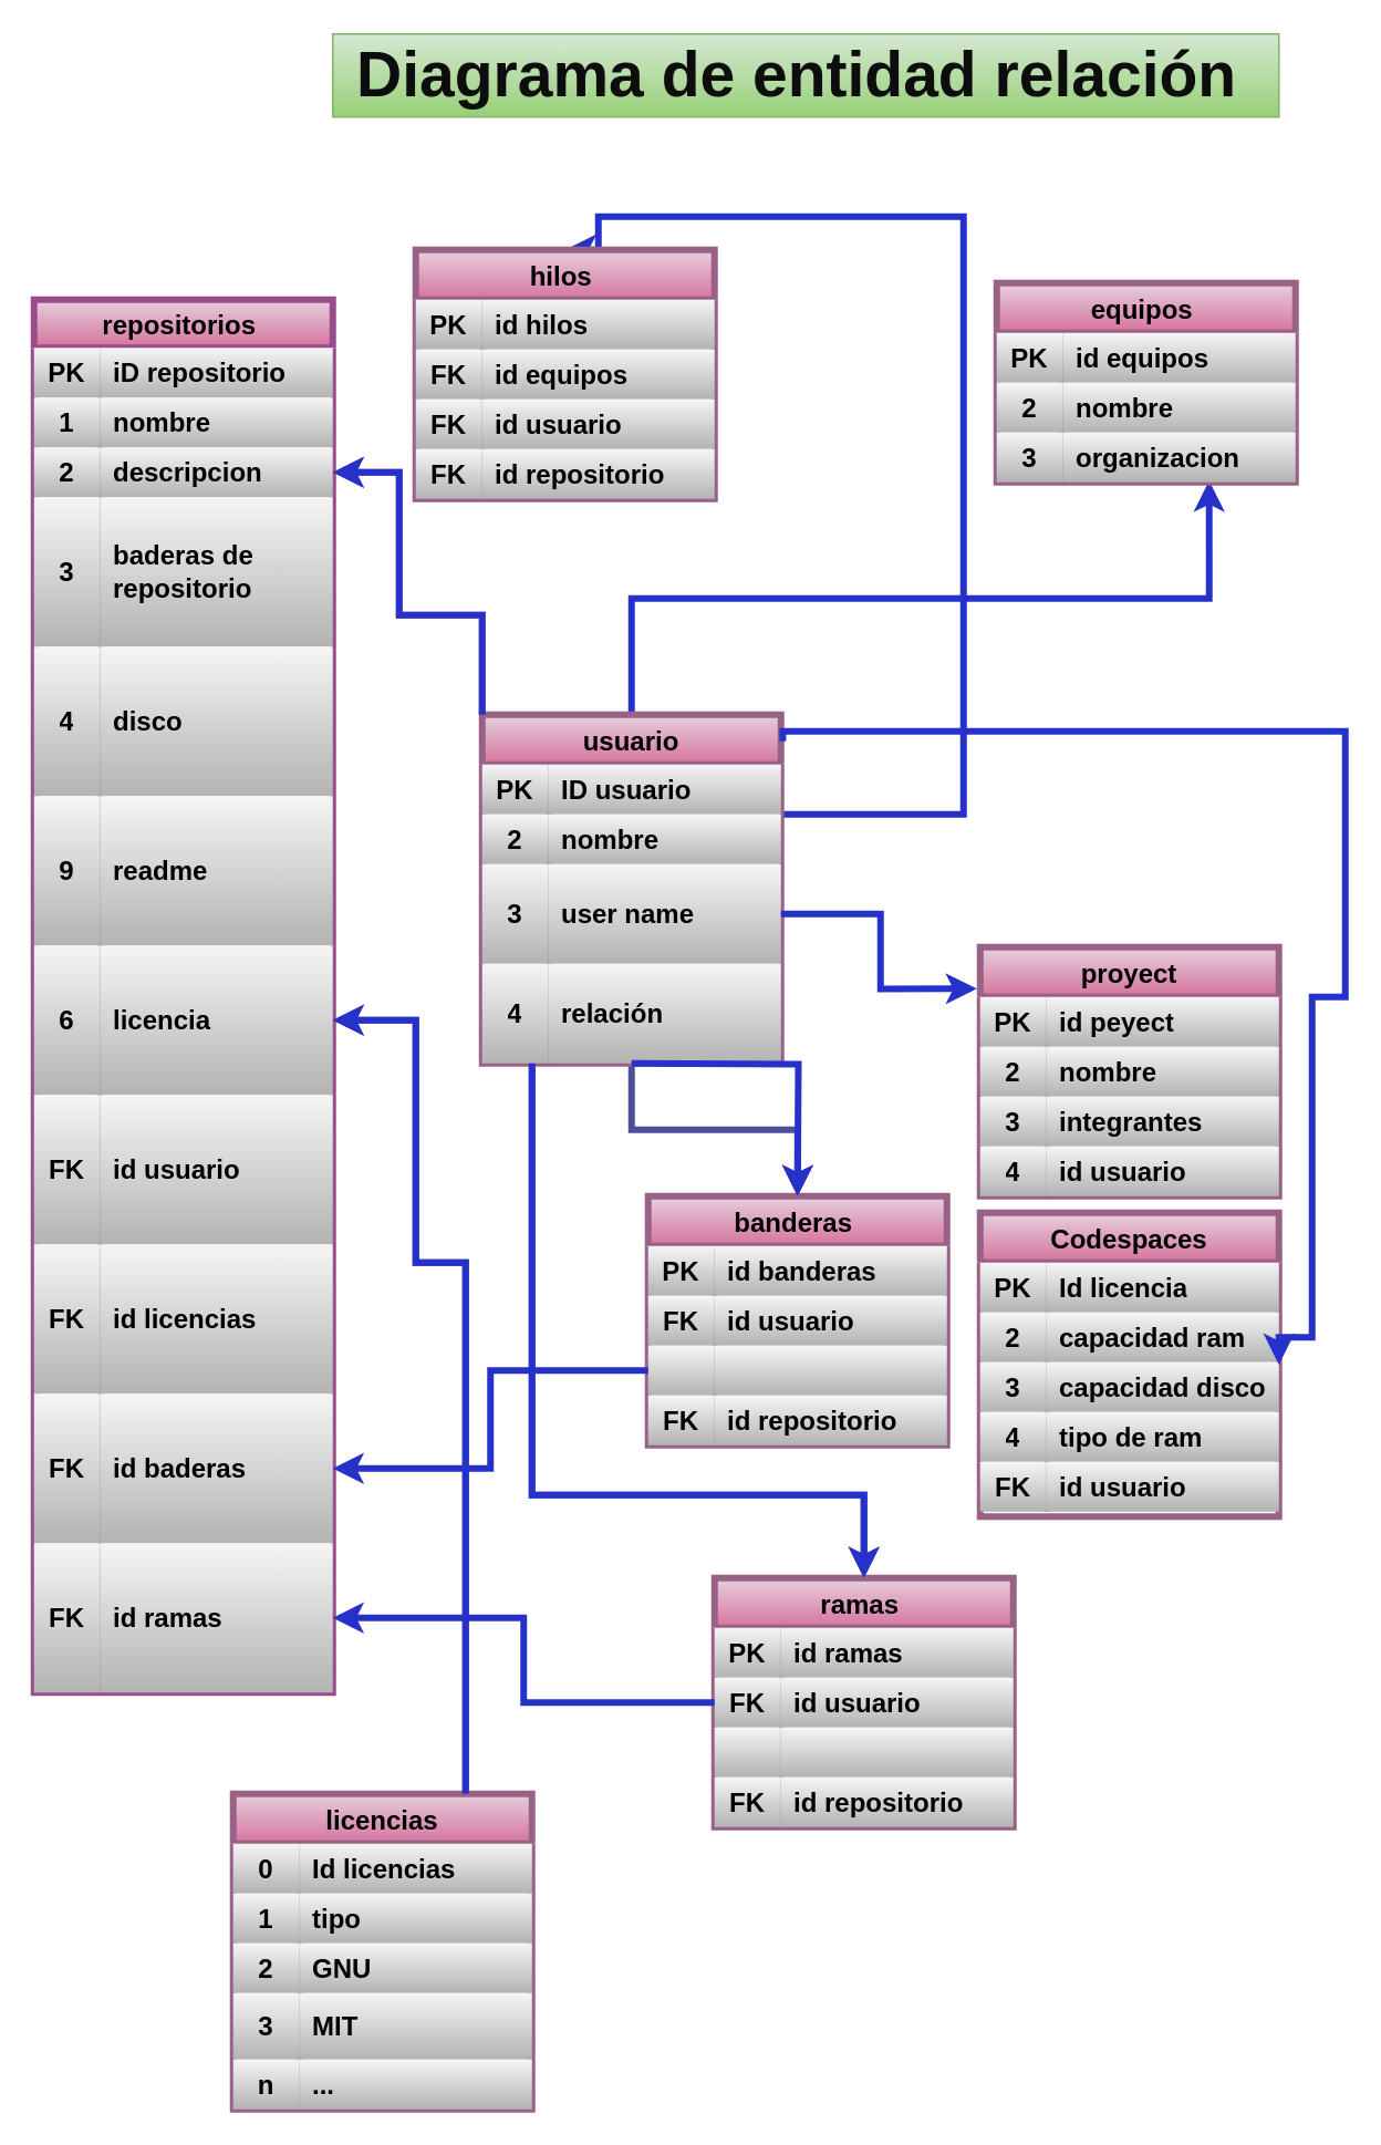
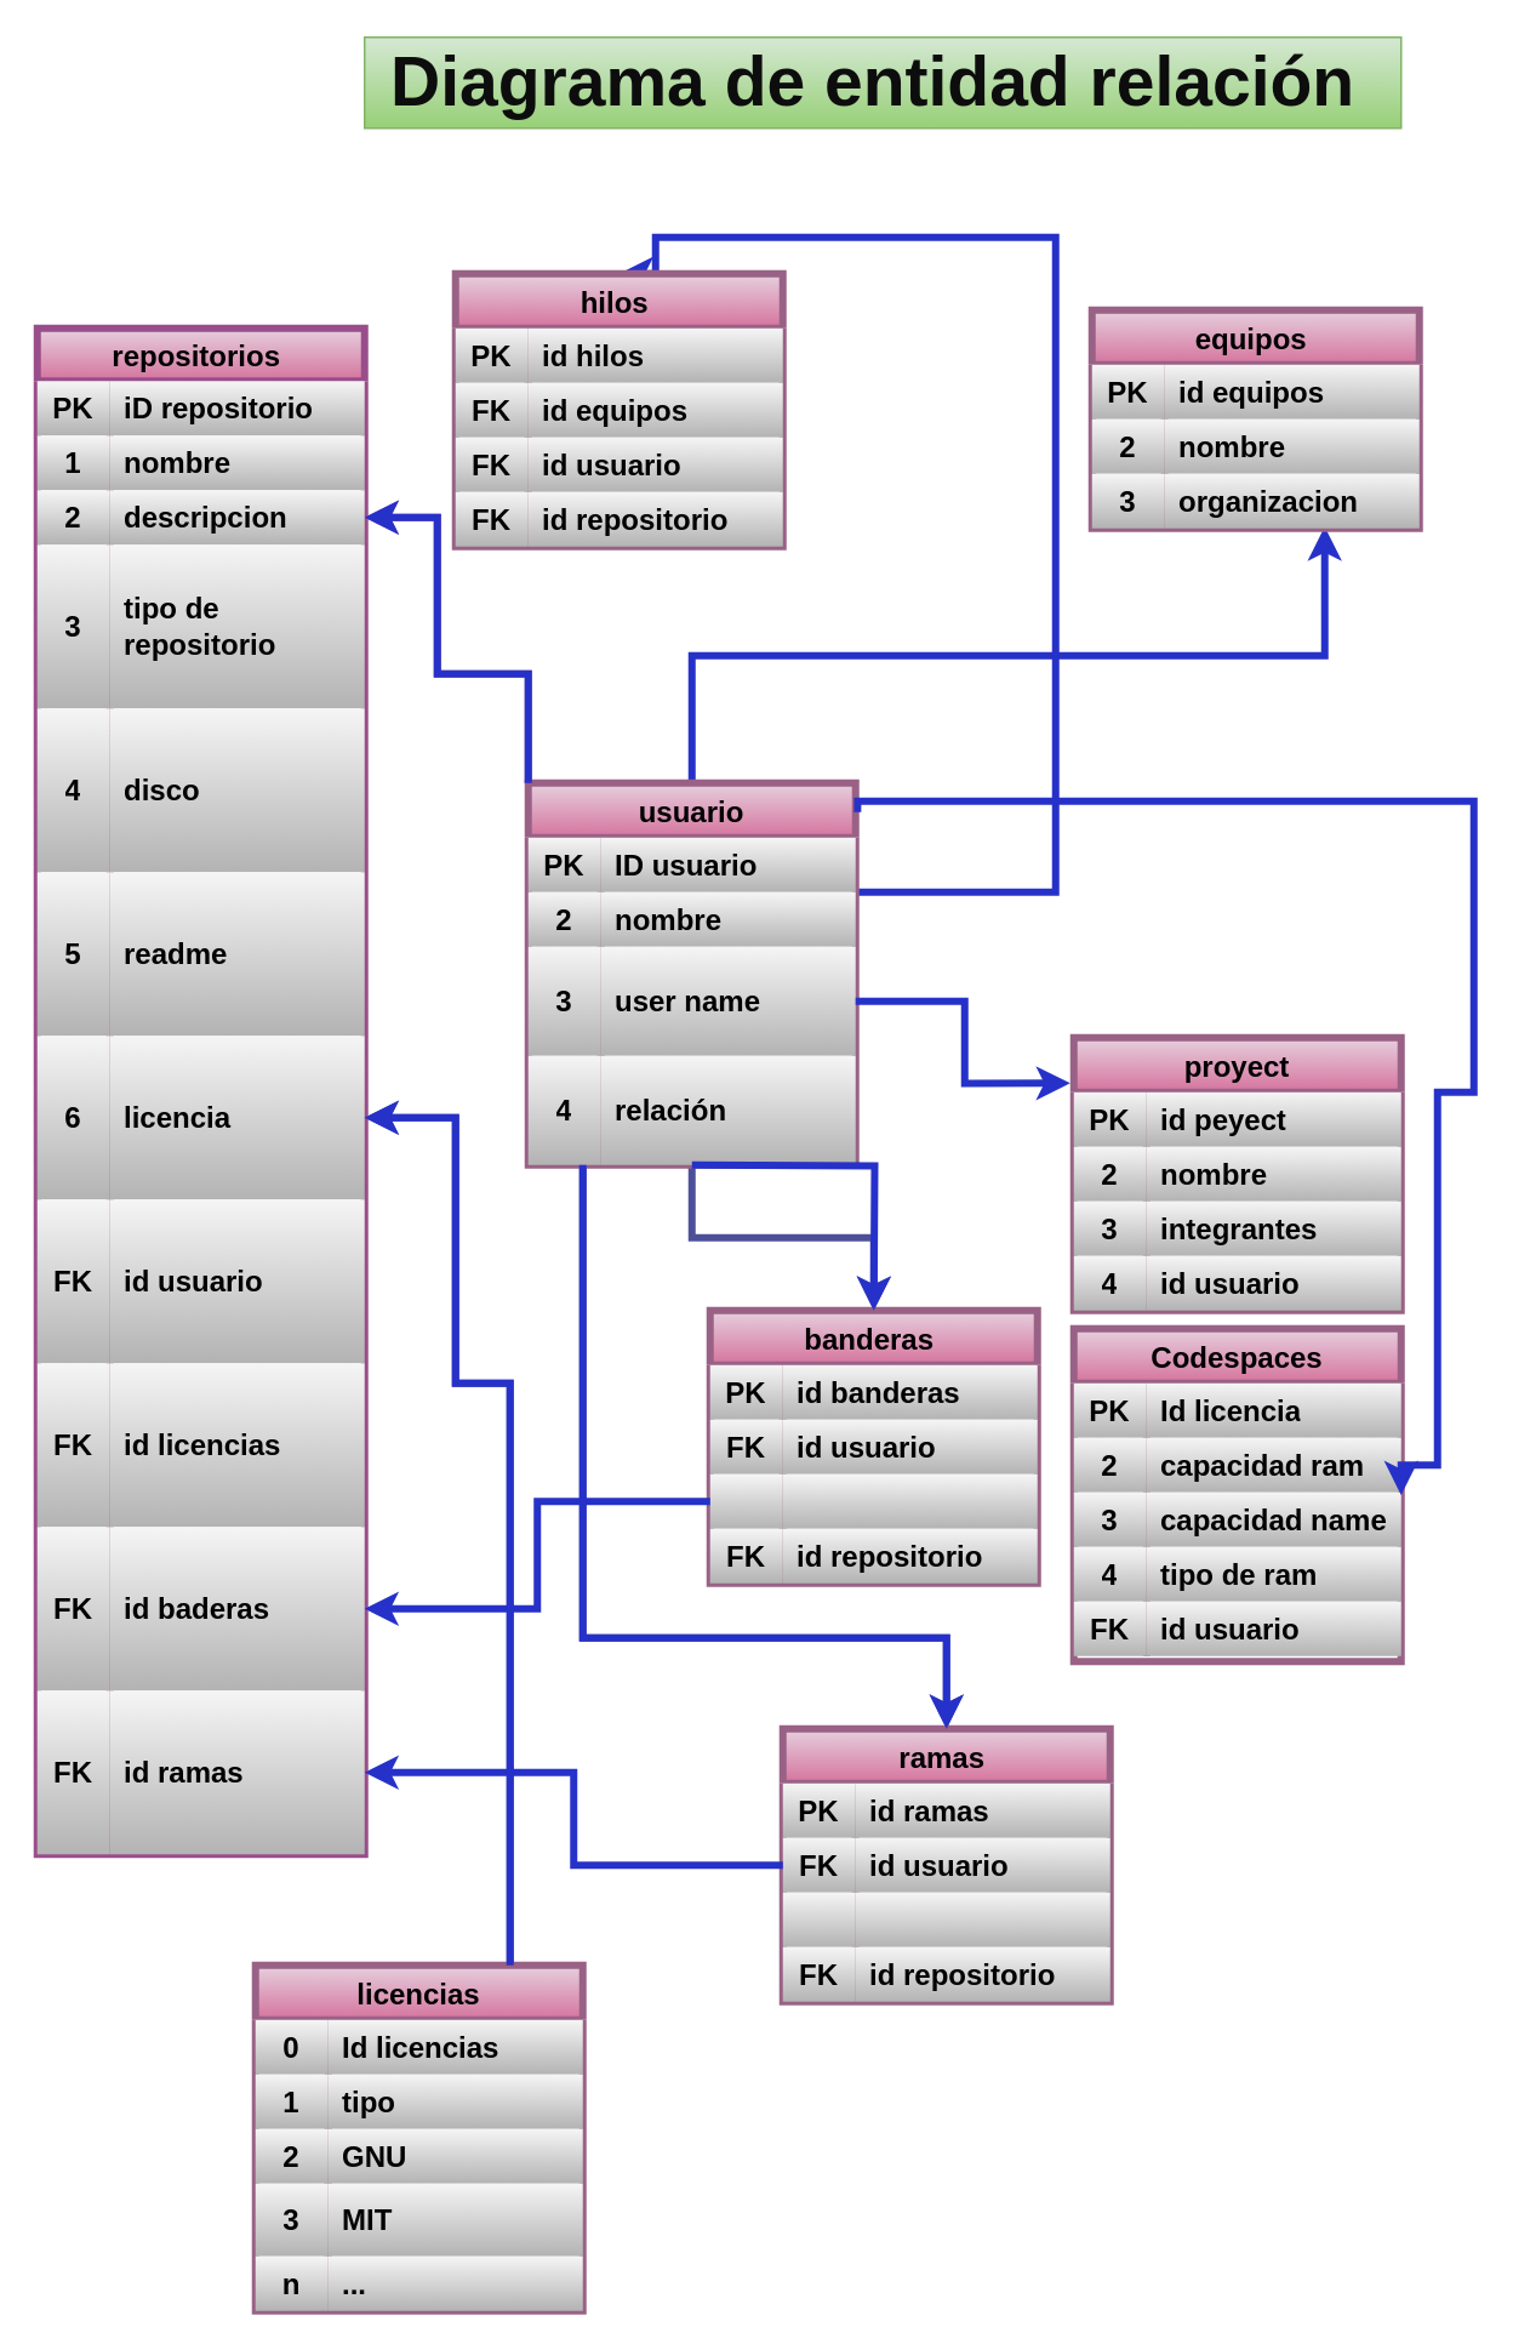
- <mxCell id="14" value="baderas de repositorio" style="shape=partialRectangle;html=1;whiteSpace=wrap;connectable=0;fillColor=#f5f5f5;top=0;left=0;bottom=0;right=0;align=left;spacingLeft=6;overflow=hidden;strokeColor=#666666;fontSize=16;strokeWidth=4;gradientColor=#b3b3b3;fontStyle=1" vertex="1" parent="12"><mxGeometry x="40" width="140" height="90" as="geometry"><mxRectangle width="140" height="90" as="alternateBounds" /></mxGeometry></mxCell>
+ <mxCell id="14" value="tipo de repositorio" style="shape=partialRectangle;html=1;whiteSpace=wrap;connectable=0;fillColor=#f5f5f5;top=0;left=0;bottom=0;right=0;align=left;spacingLeft=6;overflow=hidden;strokeColor=#666666;fontSize=16;strokeWidth=4;gradientColor=#b3b3b3;fontStyle=1" vertex="1" parent="12"><mxGeometry x="40" width="140" height="90" as="geometry"><mxRectangle width="140" height="90" as="alternateBounds" /></mxGeometry></mxCell>
- <mxCell id="19" value="9" style="shape=partialRectangle;html=1;whiteSpace=wrap;connectable=0;fillColor=#f5f5f5;top=0;left=0;bottom=0;right=0;overflow=hidden;strokeColor=#666666;fontSize=16;strokeWidth=4;gradientColor=#b3b3b3;fontStyle=1" vertex="1" parent="18"><mxGeometry width="40" height="90" as="geometry"><mxRectangle width="40" height="90" as="alternateBounds" /></mxGeometry></mxCell>
+ <mxCell id="19" value="5" style="shape=partialRectangle;html=1;whiteSpace=wrap;connectable=0;fillColor=#f5f5f5;top=0;left=0;bottom=0;right=0;overflow=hidden;strokeColor=#666666;fontSize=16;strokeWidth=4;gradientColor=#b3b3b3;fontStyle=1" vertex="1" parent="18"><mxGeometry width="40" height="90" as="geometry"><mxRectangle width="40" height="90" as="alternateBounds" /></mxGeometry></mxCell>
- <mxCell id="117" value="capacidad disco" style="shape=partialRectangle;html=1;whiteSpace=wrap;connectable=0;fillColor=#f5f5f5;top=0;left=0;bottom=0;right=0;align=left;spacingLeft=6;overflow=hidden;strokeColor=#666666;fontSize=16;strokeWidth=4;gradientColor=#b3b3b3;fontStyle=1" vertex="1" parent="115"><mxGeometry x="40" width="140" height="30" as="geometry"><mxRectangle width="140" height="30" as="alternateBounds" /></mxGeometry></mxCell>
+ <mxCell id="117" value="capacidad name" style="shape=partialRectangle;html=1;whiteSpace=wrap;connectable=0;fillColor=#f5f5f5;top=0;left=0;bottom=0;right=0;align=left;spacingLeft=6;overflow=hidden;strokeColor=#666666;fontSize=16;strokeWidth=4;gradientColor=#b3b3b3;fontStyle=1" vertex="1" parent="115"><mxGeometry x="40" width="140" height="30" as="geometry"><mxRectangle width="140" height="30" as="alternateBounds" /></mxGeometry></mxCell>
